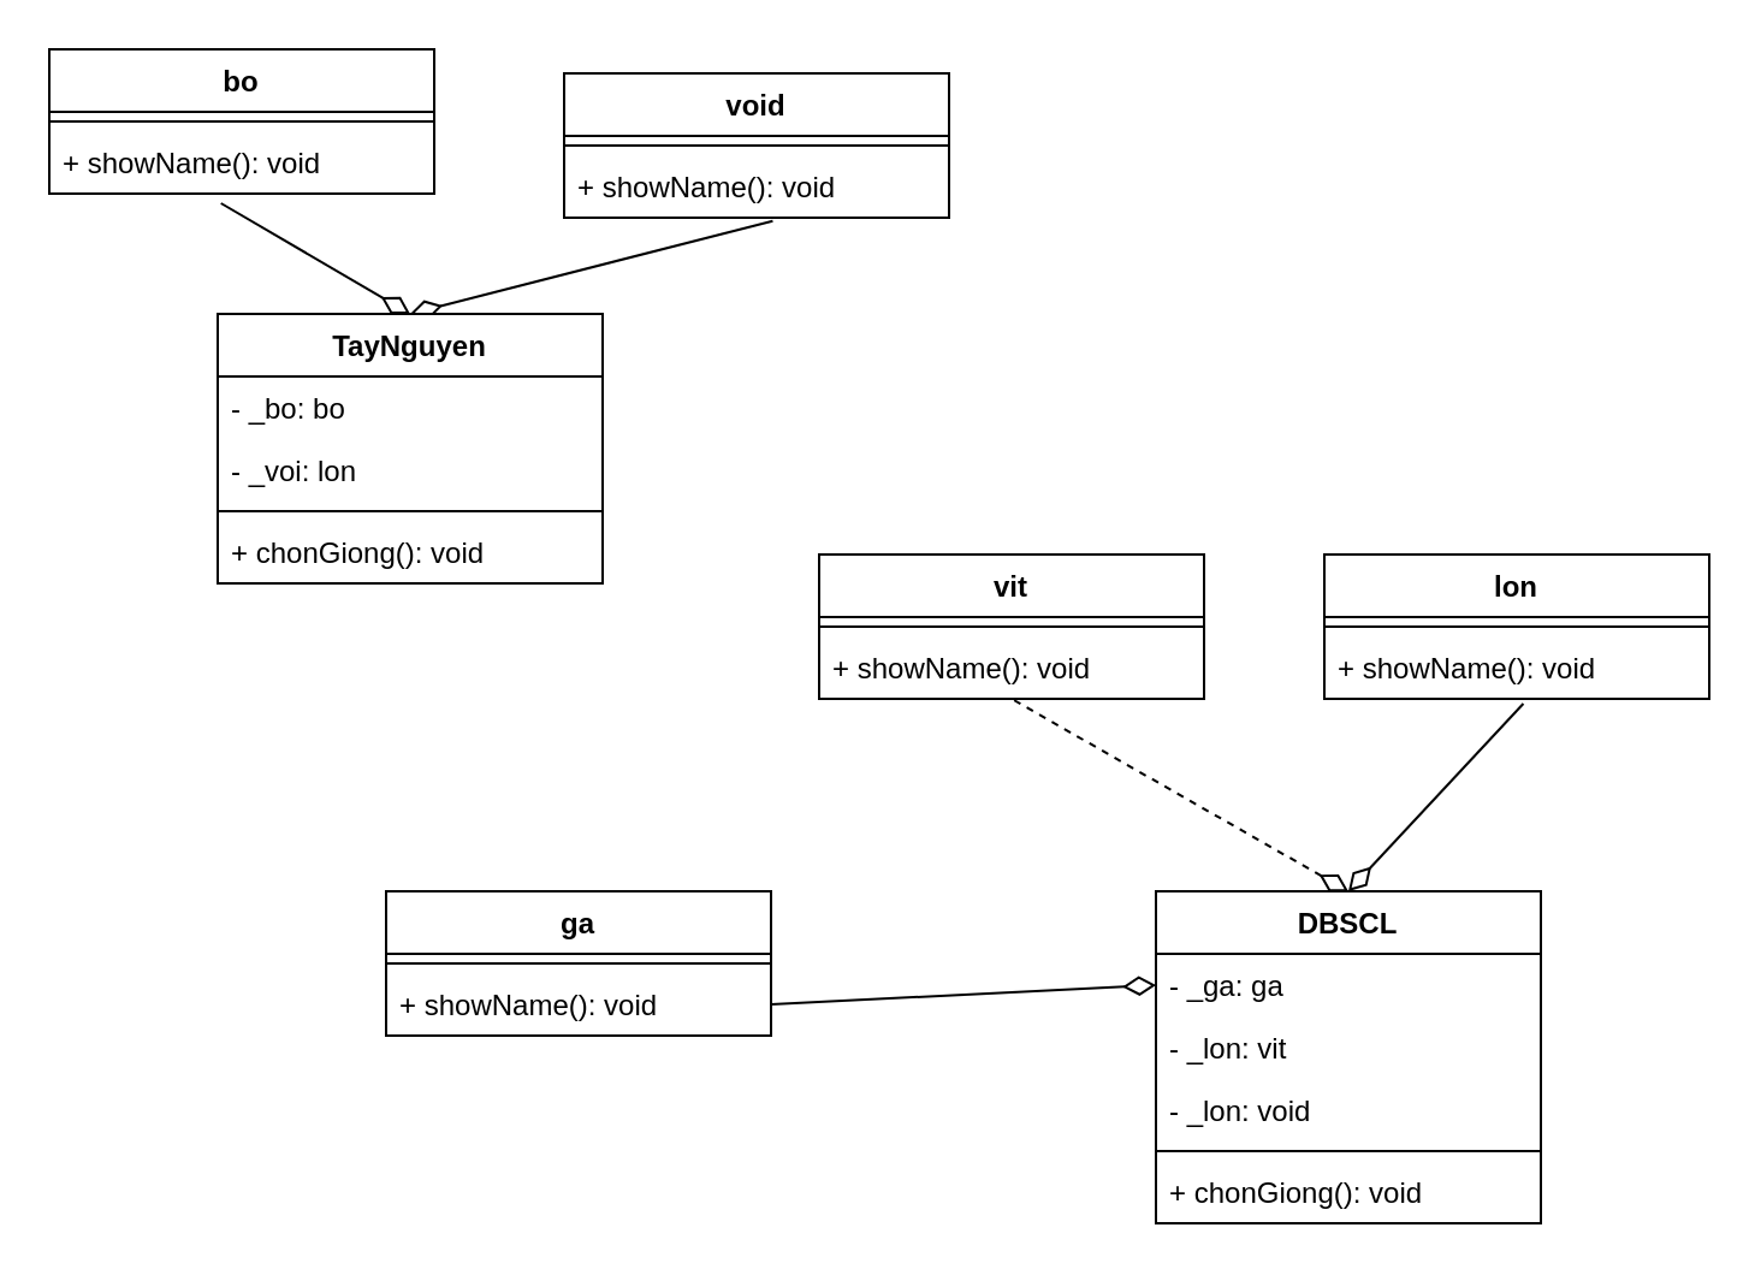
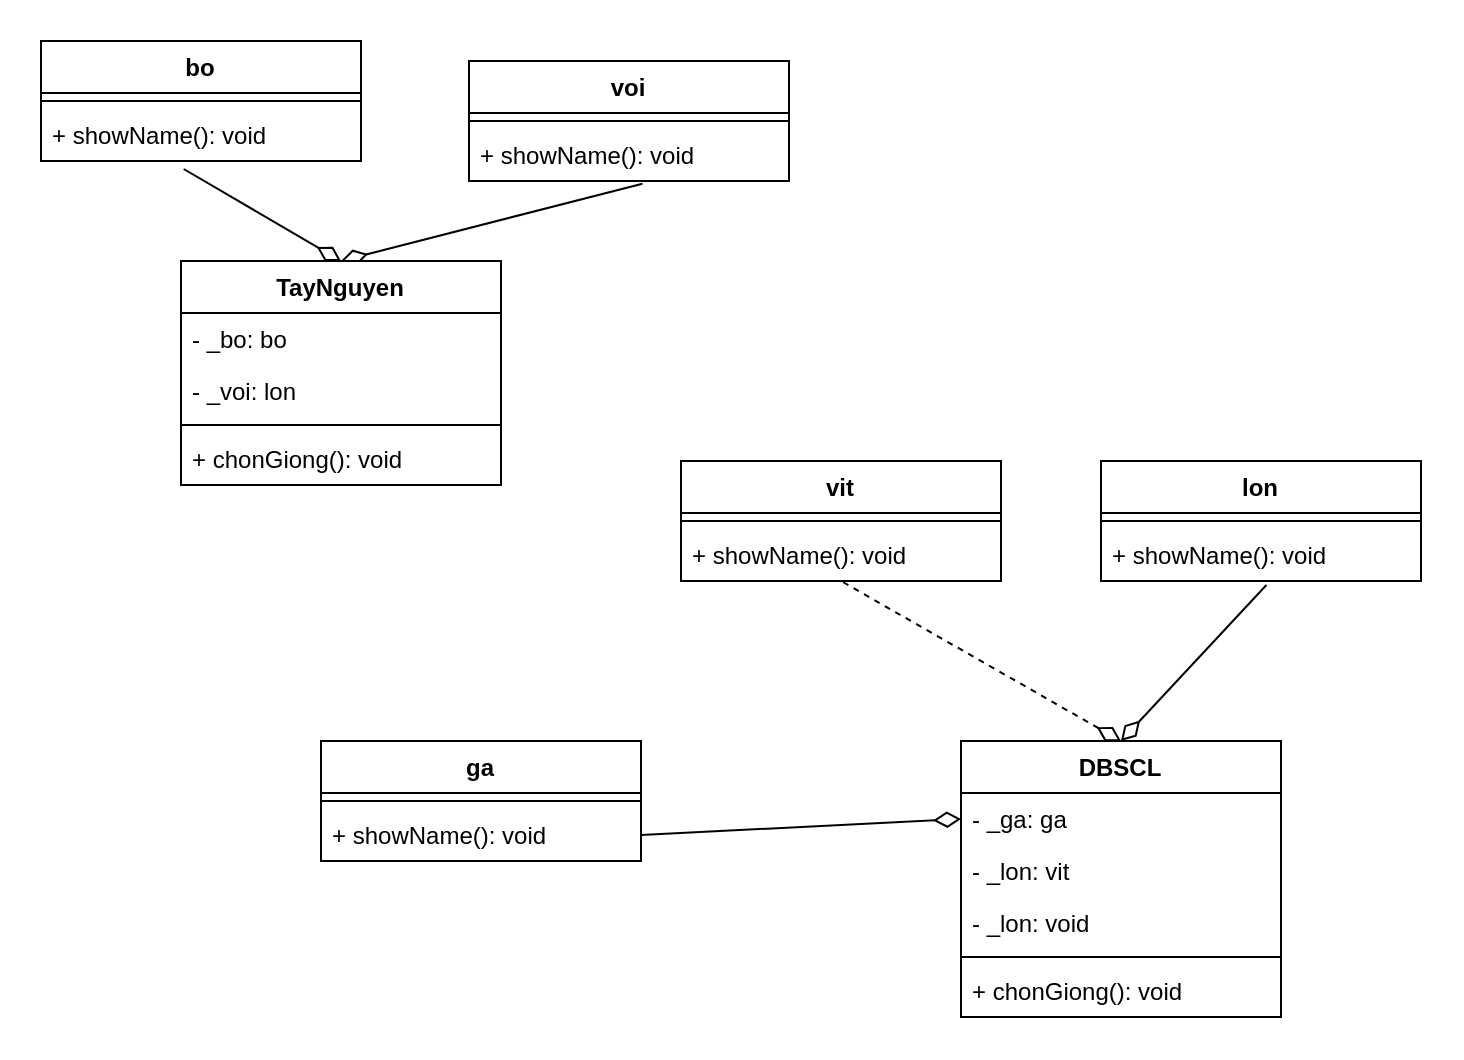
- <mxCell id="20" value="void" style="swimlane;fontStyle=1;align=center;verticalAlign=top;childLayout=stackLayout;horizontal=1;startSize=26;horizontalStack=0;resizeParent=1;resizeParentMax=0;resizeLast=0;collapsible=1;marginBottom=0;" vertex="1" parent="1"><mxGeometry x="234" y="30" width="160" height="60" as="geometry" /></mxCell>
+ <mxCell id="20" value="voi" style="swimlane;fontStyle=1;align=center;verticalAlign=top;childLayout=stackLayout;horizontal=1;startSize=26;horizontalStack=0;resizeParent=1;resizeParentMax=0;resizeLast=0;collapsible=1;marginBottom=0;" vertex="1" parent="1"><mxGeometry x="234" y="30" width="160" height="60" as="geometry" /></mxCell>
